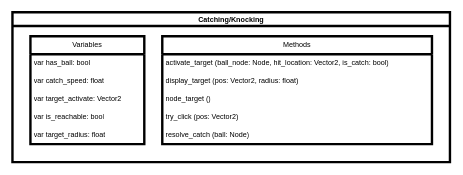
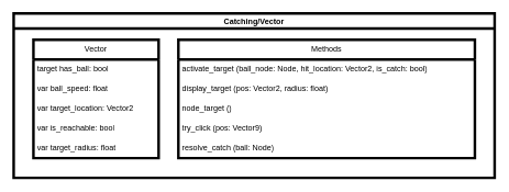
- <mxCell id="2" value="Catching/Knocking" style="swimlane;whiteSpace=wrap;html=1;strokeColor=light-dark(#000000,#000000);strokeWidth=4;align=center;" vertex="1" parent="1"><mxGeometry x="20" y="20" width="730" height="250" as="geometry" /></mxCell>
+ <mxCell id="2" value="Catching/Vector" style="swimlane;whiteSpace=wrap;html=1;strokeColor=light-dark(#000000,#000000);strokeWidth=4;align=center;" vertex="1" parent="1"><mxGeometry x="20" y="20" width="730" height="250" as="geometry" /></mxCell>
- <mxCell id="3" value="Variables" style="swimlane;fontStyle=0;childLayout=stackLayout;horizontal=1;startSize=30;horizontalStack=0;resizeParent=1;resizeParentMax=0;resizeLast=0;collapsible=1;marginBottom=0;whiteSpace=wrap;html=1;strokeColor=light-dark(#000000,#000000);strokeWidth=4;" vertex="1" parent="2"><mxGeometry x="30" y="40" width="190" height="180" as="geometry" /></mxCell>
+ <mxCell id="3" value="Vector" style="swimlane;fontStyle=0;childLayout=stackLayout;horizontal=1;startSize=30;horizontalStack=0;resizeParent=1;resizeParentMax=0;resizeLast=0;collapsible=1;marginBottom=0;whiteSpace=wrap;html=1;strokeColor=light-dark(#000000,#000000);strokeWidth=4;" vertex="1" parent="2"><mxGeometry x="30" y="40" width="190" height="180" as="geometry" /></mxCell>
- <mxCell id="4" value="var has_ball: bool" style="text;strokeColor=none;fillColor=none;align=left;verticalAlign=middle;spacingLeft=4;spacingRight=4;overflow=hidden;points=[[0,0.5],[1,0.5]];portConstraint=eastwest;rotatable=0;whiteSpace=wrap;html=1;fontColor=light-dark(#000000,#000000);fontSize=12;" vertex="1" parent="3"><mxGeometry y="30" width="190" height="30" as="geometry" /></mxCell>
+ <mxCell id="4" value="target has_ball: bool" style="text;strokeColor=none;fillColor=none;align=left;verticalAlign=middle;spacingLeft=4;spacingRight=4;overflow=hidden;points=[[0,0.5],[1,0.5]];portConstraint=eastwest;rotatable=0;whiteSpace=wrap;html=1;fontColor=light-dark(#000000,#000000);fontSize=12;" vertex="1" parent="3"><mxGeometry y="30" width="190" height="30" as="geometry" /></mxCell>
- <mxCell id="5" value="var catch_speed: float" style="text;strokeColor=none;fillColor=none;align=left;verticalAlign=middle;spacingLeft=4;spacingRight=4;overflow=hidden;points=[[0,0.5],[1,0.5]];portConstraint=eastwest;rotatable=0;whiteSpace=wrap;html=1;fontColor=light-dark(#000000,#000000);fontSize=12;" vertex="1" parent="3"><mxGeometry y="60" width="190" height="30" as="geometry" /></mxCell>
+ <mxCell id="5" value="var ball_speed: float" style="text;strokeColor=none;fillColor=none;align=left;verticalAlign=middle;spacingLeft=4;spacingRight=4;overflow=hidden;points=[[0,0.5],[1,0.5]];portConstraint=eastwest;rotatable=0;whiteSpace=wrap;html=1;fontColor=light-dark(#000000,#000000);fontSize=12;" vertex="1" parent="3"><mxGeometry y="60" width="190" height="30" as="geometry" /></mxCell>
- <mxCell id="6" value="var target_activate: Vector2" style="text;strokeColor=none;fillColor=none;align=left;verticalAlign=middle;spacingLeft=4;spacingRight=4;overflow=hidden;points=[[0,0.5],[1,0.5]];portConstraint=eastwest;rotatable=0;whiteSpace=wrap;html=1;fontColor=light-dark(#000000,#000000);fontSize=12;" vertex="1" parent="3"><mxGeometry y="90" width="190" height="30" as="geometry" /></mxCell>
+ <mxCell id="6" value="var target_location: Vector2" style="text;strokeColor=none;fillColor=none;align=left;verticalAlign=middle;spacingLeft=4;spacingRight=4;overflow=hidden;points=[[0,0.5],[1,0.5]];portConstraint=eastwest;rotatable=0;whiteSpace=wrap;html=1;fontColor=light-dark(#000000,#000000);fontSize=12;" vertex="1" parent="3"><mxGeometry y="90" width="190" height="30" as="geometry" /></mxCell>
- <mxCell id="13" value="try_click (pos: Vector2)" style="text;strokeColor=none;fillColor=none;align=left;verticalAlign=middle;spacingLeft=4;spacingRight=4;overflow=hidden;points=[[0,0.5],[1,0.5]];portConstraint=eastwest;rotatable=0;whiteSpace=wrap;html=1;labelBackgroundColor=none;fontColor=light-dark(#000000,#000000);" vertex="1" parent="9"><mxGeometry y="120" width="450" height="30" as="geometry" /></mxCell>
+ <mxCell id="13" value="try_click (pos: Vector9)" style="text;strokeColor=none;fillColor=none;align=left;verticalAlign=middle;spacingLeft=4;spacingRight=4;overflow=hidden;points=[[0,0.5],[1,0.5]];portConstraint=eastwest;rotatable=0;whiteSpace=wrap;html=1;labelBackgroundColor=none;fontColor=light-dark(#000000,#000000);" vertex="1" parent="9"><mxGeometry y="120" width="450" height="30" as="geometry" /></mxCell>
